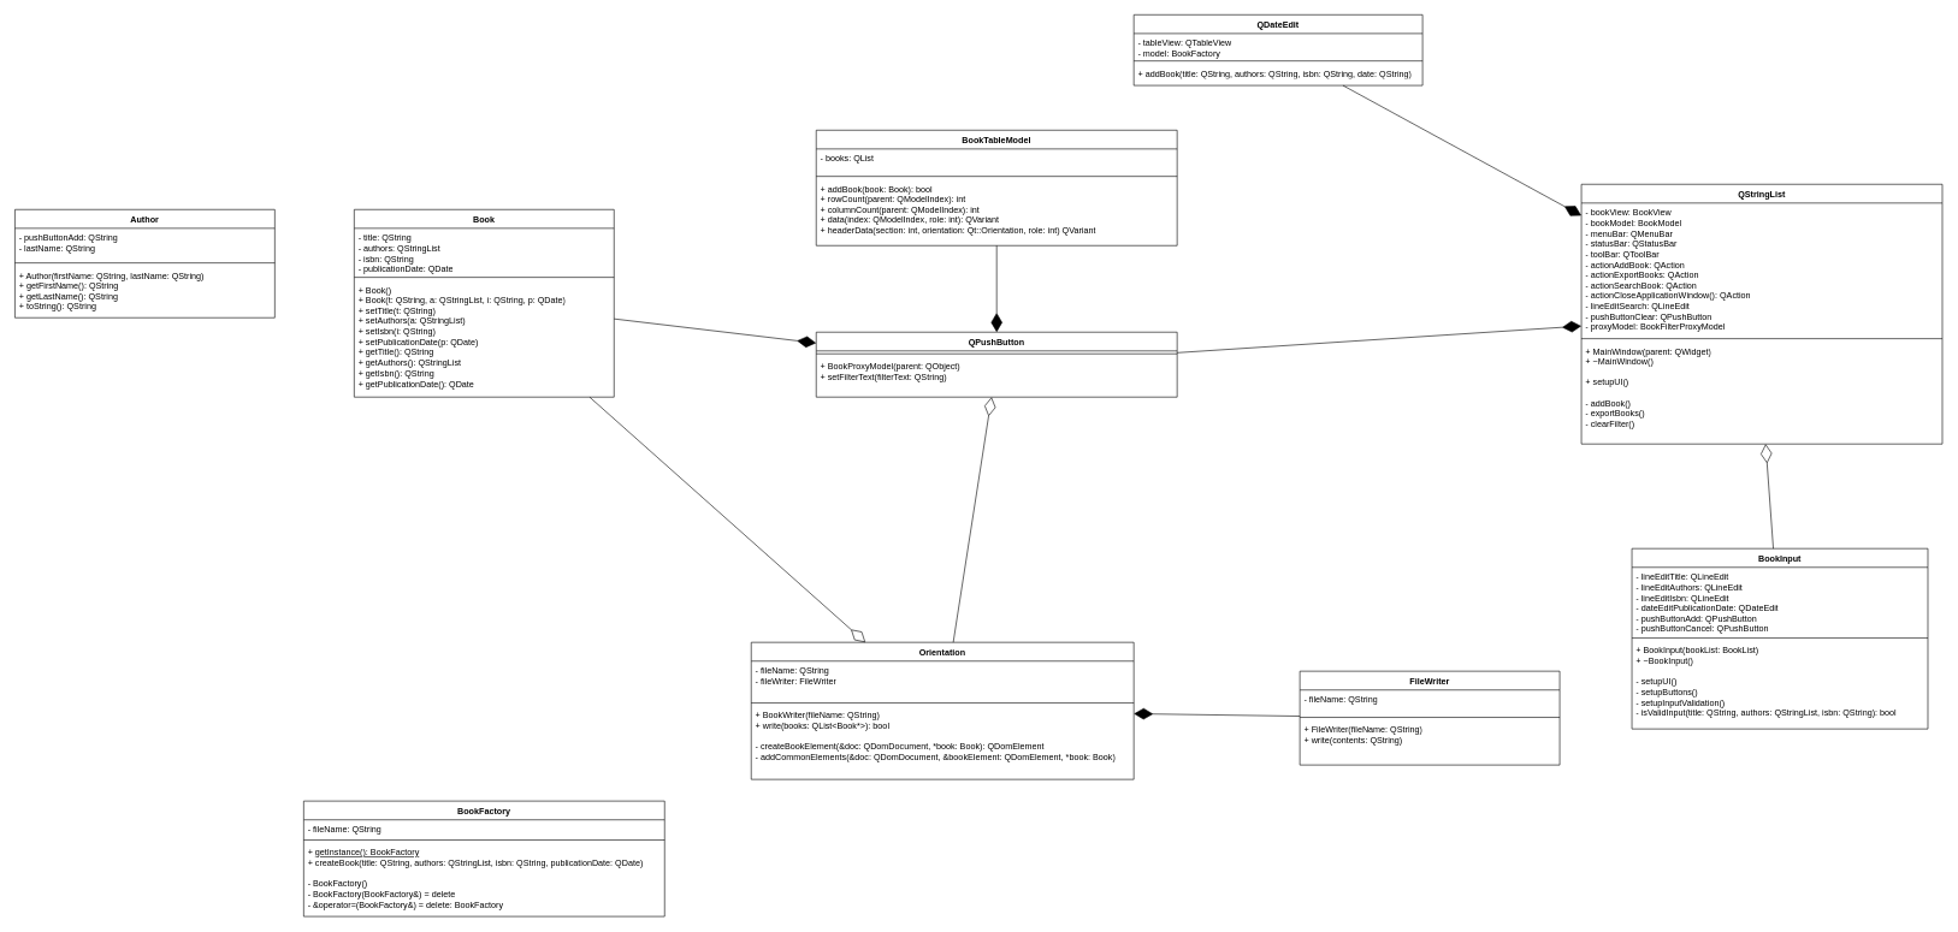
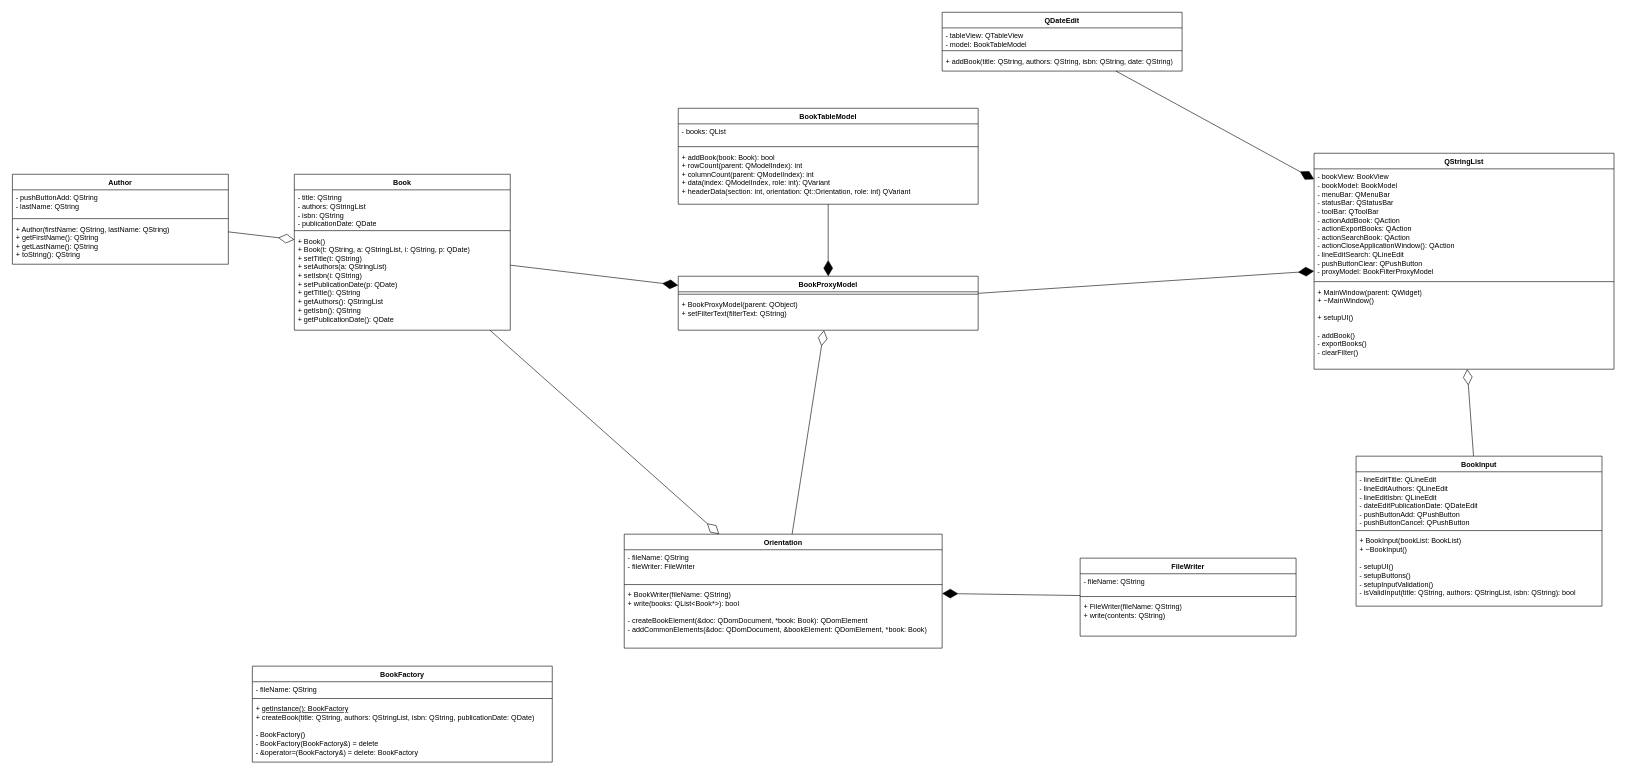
- <mxCell id="32" value="- tableView: QTableView&lt;div&gt;- model: BookFactory&lt;/div&gt;" style="text;strokeColor=none;fillColor=none;align=left;verticalAlign=top;spacingLeft=4;spacingRight=4;overflow=hidden;rotatable=0;points=[[0,0.5],[1,0.5]];portConstraint=eastwest;whiteSpace=wrap;html=1;labelBackgroundColor=none;" parent="31" vertex="1"><mxGeometry y="26" width="400" height="34" as="geometry" /></mxCell>
+ <mxCell id="32" value="- tableView: QTableView&lt;div&gt;- model: BookTableModel&lt;/div&gt;" style="text;strokeColor=none;fillColor=none;align=left;verticalAlign=top;spacingLeft=4;spacingRight=4;overflow=hidden;rotatable=0;points=[[0,0.5],[1,0.5]];portConstraint=eastwest;whiteSpace=wrap;html=1;labelBackgroundColor=none;" parent="31" vertex="1"><mxGeometry y="26" width="400" height="34" as="geometry" /></mxCell>
+ <mxCell id="48" value="" style="endArrow=diamondThin;endFill=0;endSize=24;html=1;rounded=0;" edge="1" parent="1" source="6" target="2"><mxGeometry width="160" relative="1" as="geometry"><mxPoint x="360" y="370" as="sourcePoint" /><mxPoint y="370" as="targetPoint" x="520" /></mxGeometry></mxCell>
- <mxCell id="28" value="&lt;div&gt;QPushButton&lt;/div&gt;" style="swimlane;fontStyle=1;align=center;verticalAlign=top;childLayout=stackLayout;horizontal=1;startSize=26;horizontalStack=0;resizeParent=1;resizeParentMax=0;resizeLast=0;collapsible=1;marginBottom=0;whiteSpace=wrap;html=1;labelBackgroundColor=none;" parent="1" vertex="1"><mxGeometry x="1130" y="460" width="500" height="90" as="geometry" /></mxCell>
+ <mxCell id="28" value="&lt;div&gt;BookProxyModel&lt;/div&gt;" style="swimlane;fontStyle=1;align=center;verticalAlign=top;childLayout=stackLayout;horizontal=1;startSize=26;horizontalStack=0;resizeParent=1;resizeParentMax=0;resizeLast=0;collapsible=1;marginBottom=0;whiteSpace=wrap;html=1;labelBackgroundColor=none;" parent="1" vertex="1"><mxGeometry x="1130" y="460" width="500" height="90" as="geometry" /></mxCell>
